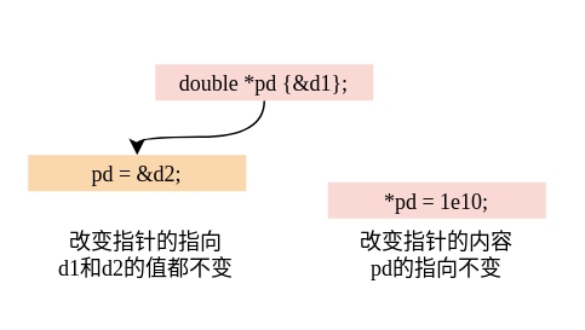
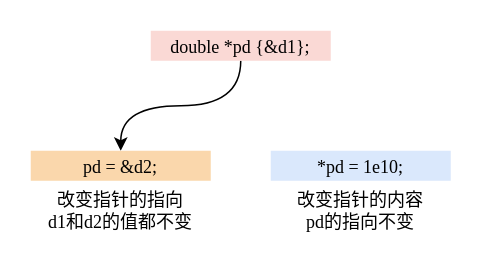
- <mxCell id="3" value="&lt;p style=&quot;line-height: 100%;&quot;&gt;&lt;font face=&quot;Consolas&quot;&gt;double *pd {&amp;amp;d1};&lt;/font&gt;&lt;/p&gt;" style="rounded=0;whiteSpace=wrap;html=1;strokeColor=none;fillColor=#FAD9D5;align=center;" parent="1" vertex="1"><mxGeometry x="85" y="35" width="120" height="20" as="geometry" /></mxCell>
+ <mxCell id="3" value="&lt;p style=&quot;line-height: 100%;&quot;&gt;&lt;font face=&quot;Consolas&quot;&gt;double *pd {&amp;amp;d1};&lt;/font&gt;&lt;/p&gt;" style="rounded=0;whiteSpace=wrap;html=1;strokeColor=none;fillColor=#FAD9D5;align=center;" parent="1" vertex="1"><mxGeometry x="100" y="20" width="120" height="20" as="geometry" /></mxCell>
- <mxCell id="4" value="&lt;p style=&quot;line-height: 100%;&quot;&gt;&lt;font face=&quot;Consolas&quot;&gt;pd = &amp;amp;d2;&lt;/font&gt;&lt;/p&gt;" style="rounded=0;whiteSpace=wrap;html=1;strokeColor=none;fillColor=#fad7ac;align=center;" vertex="1" parent="1"><mxGeometry x="15" y="85" width="120" height="20" as="geometry" /></mxCell>
+ <mxCell id="4" value="&lt;p style=&quot;line-height: 100%;&quot;&gt;&lt;font face=&quot;Consolas&quot;&gt;pd = &amp;amp;d2;&lt;/font&gt;&lt;/p&gt;" style="rounded=0;whiteSpace=wrap;html=1;strokeColor=none;fillColor=#fad7ac;align=center;" vertex="1" parent="1"><mxGeometry x="20" y="100" width="120" height="20" as="geometry" /></mxCell>
- <mxCell id="5" value="&lt;p style=&quot;line-height: 100%;&quot;&gt;&lt;font face=&quot;Consolas&quot;&gt;*pd = 1e10;&lt;/font&gt;&lt;/p&gt;" style="rounded=0;whiteSpace=wrap;html=1;strokeColor=none;fillColor=#fad9d5;align=center;" vertex="1" parent="1"><mxGeometry x="180" y="100" width="120" height="20" as="geometry" /></mxCell>
+ <mxCell id="5" value="&lt;p style=&quot;line-height: 100%;&quot;&gt;&lt;font face=&quot;Consolas&quot;&gt;*pd = 1e10;&lt;/font&gt;&lt;/p&gt;" style="rounded=0;whiteSpace=wrap;html=1;strokeColor=none;fillColor=#dae8fc;align=center;" vertex="1" parent="1"><mxGeometry x="180" y="100" width="120" height="20" as="geometry" /></mxCell>
